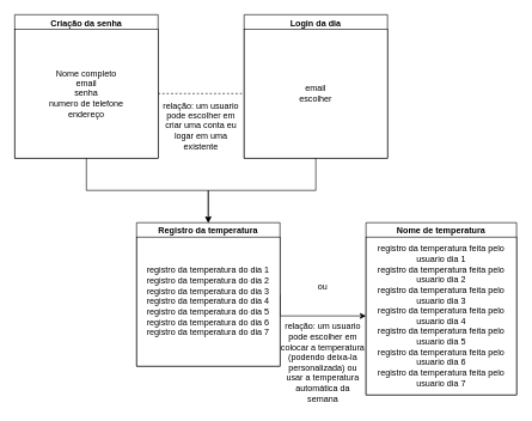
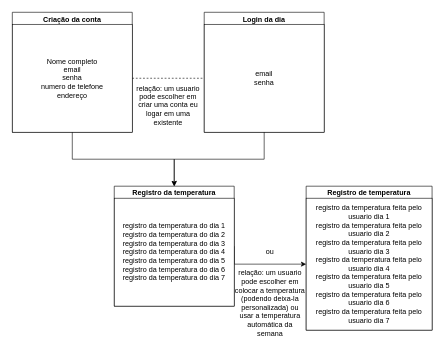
- <mxCell id="2" value="Criação da senha" style="swimlane;whiteSpace=wrap;html=1;" vertex="1" parent="1"><mxGeometry x="20" y="20" width="200" height="200" as="geometry" /></mxCell>
+ <mxCell id="2" value="Criação da conta" style="swimlane;whiteSpace=wrap;html=1;" vertex="1" parent="1"><mxGeometry x="20" y="20" width="200" height="200" as="geometry" /></mxCell>
- <mxCell id="5" value="email&lt;div&gt;escolher&lt;/div&gt;" style="whiteSpace=wrap;html=1;" vertex="1" parent="4"><mxGeometry y="20" width="200" height="180" as="geometry" /></mxCell>
+ <mxCell id="5" value="email&lt;div&gt;senha&lt;/div&gt;" style="whiteSpace=wrap;html=1;" vertex="1" parent="4"><mxGeometry y="20" width="200" height="180" as="geometry" /></mxCell>
- <mxCell id="10" value="Nome de temperatura" style="swimlane;whiteSpace=wrap;html=1;startSize=23;" vertex="1" parent="1"><mxGeometry x="510" y="310" width="210" height="240" as="geometry"><mxRectangle x="210" y="585" width="140" height="30" as="alternateBounds" /></mxGeometry></mxCell>
+ <mxCell id="10" value="Registro de temperatura" style="swimlane;whiteSpace=wrap;html=1;startSize=23;" vertex="1" parent="1"><mxGeometry x="510" y="310" width="210" height="240" as="geometry"><mxRectangle x="210" y="585" width="140" height="30" as="alternateBounds" /></mxGeometry></mxCell>
- <mxCell id="13" value="ou" style="text;html=1;align=center;verticalAlign=middle;whiteSpace=wrap;rounded=0;" vertex="1" parent="1"><mxGeometry x="420" y="385" width="60" height="30" as="geometry" /></mxCell>
+ <mxCell id="13" value="ou" style="text;html=1;align=center;verticalAlign=middle;whiteSpace=wrap;rounded=0;" vertex="1" parent="1"><mxGeometry x="420" y="405" width="60" height="30" as="geometry" /></mxCell>
